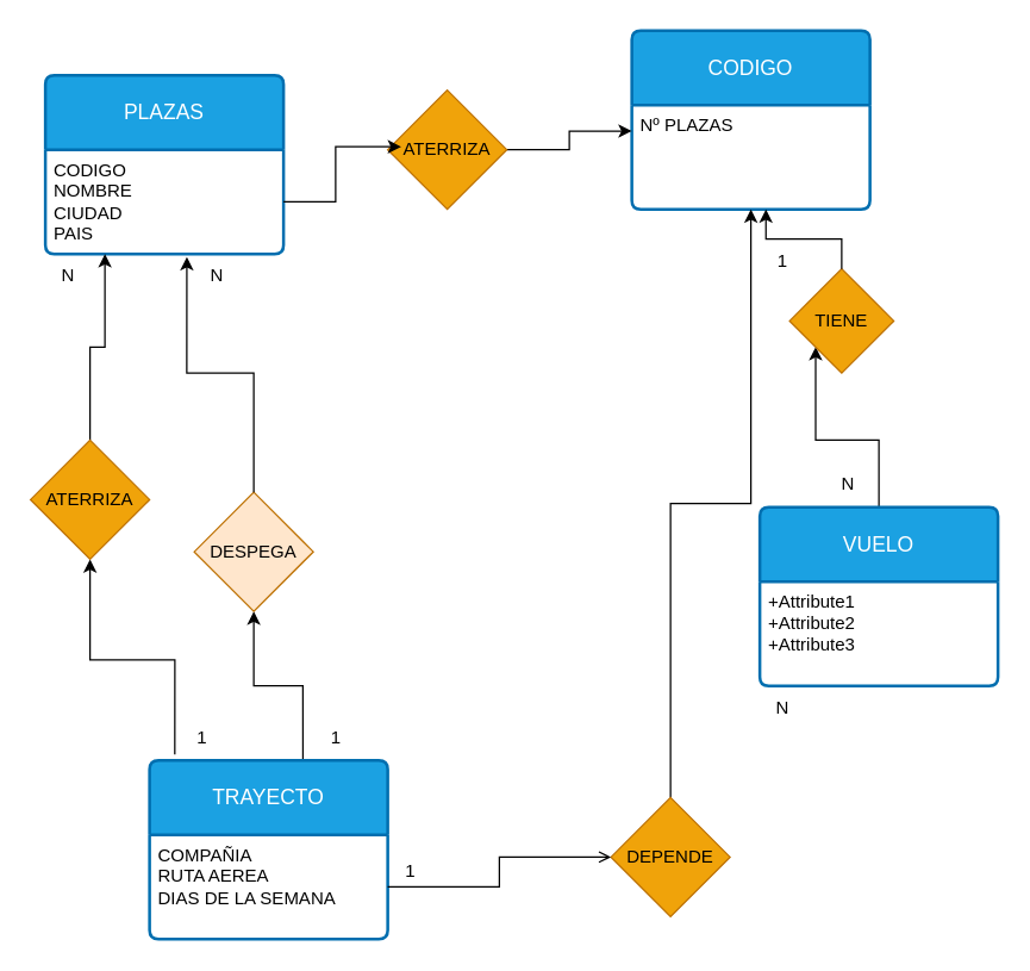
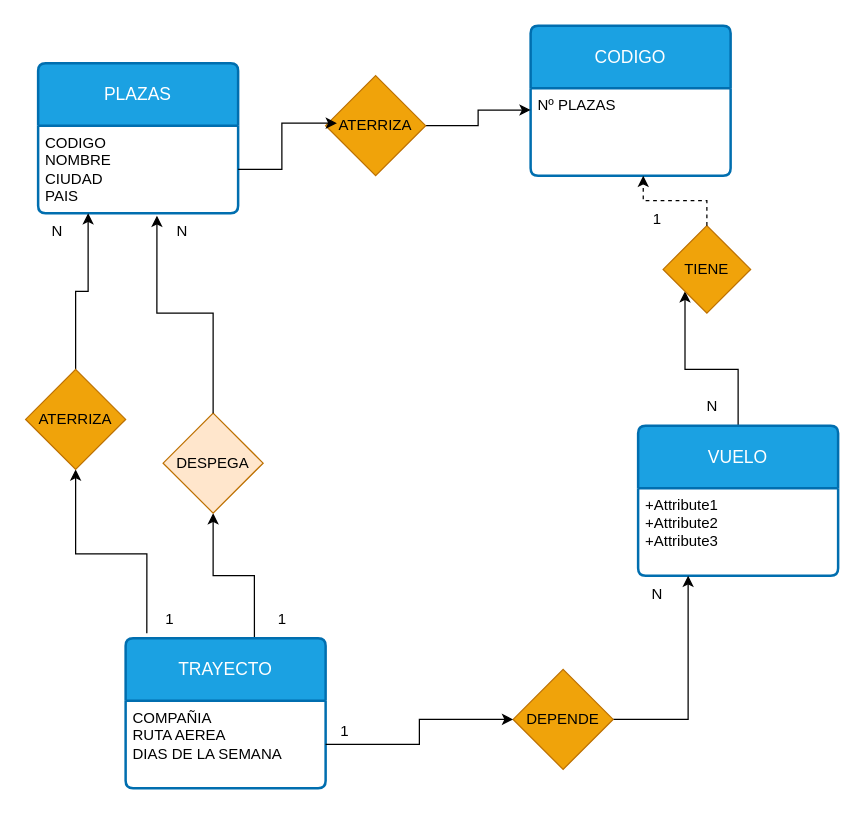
- <mxCell id="22" style="edgeStyle=orthogonalEdgeStyle;rounded=0;orthogonalLoop=1;jettySize=auto;html=1;entryX=0.563;entryY=1;entryDx=0;entryDy=0;entryPerimeter=0;" parent="1" source="21" target="5" edge="1"><mxGeometry relative="1" as="geometry" /></mxCell>
+ <mxCell id="22" style="edgeStyle=orthogonalEdgeStyle;rounded=0;orthogonalLoop=1;jettySize=auto;html=1;entryX=0.563;entryY=1;entryDx=0;entryDy=0;entryPerimeter=0;dashed=1;" parent="1" source="21" target="5" edge="1"><mxGeometry relative="1" as="geometry" /></mxCell>
- <mxCell id="23" style="edgeStyle=orthogonalEdgeStyle;rounded=0;orthogonalLoop=1;jettySize=auto;html=1;" parent="1" source="24" target="5" edge="1"><mxGeometry relative="1" as="geometry" /></mxCell>
+ <mxCell id="23" style="edgeStyle=orthogonalEdgeStyle;rounded=0;orthogonalLoop=1;jettySize=auto;html=1;entryX=0.25;entryY=1;entryDx=0;entryDy=0;" parent="1" source="24" target="19" edge="1"><mxGeometry relative="1" as="geometry" /></mxCell>
- <mxCell id="25" style="edgeStyle=orthogonalEdgeStyle;rounded=0;orthogonalLoop=1;jettySize=auto;html=1;endArrow=open;" parent="1" source="9" target="24" edge="1"><mxGeometry relative="1" as="geometry" /></mxCell>
+ <mxCell id="25" style="edgeStyle=orthogonalEdgeStyle;rounded=0;orthogonalLoop=1;jettySize=auto;html=1;" parent="1" source="9" target="24" edge="1"><mxGeometry relative="1" as="geometry" /></mxCell>
